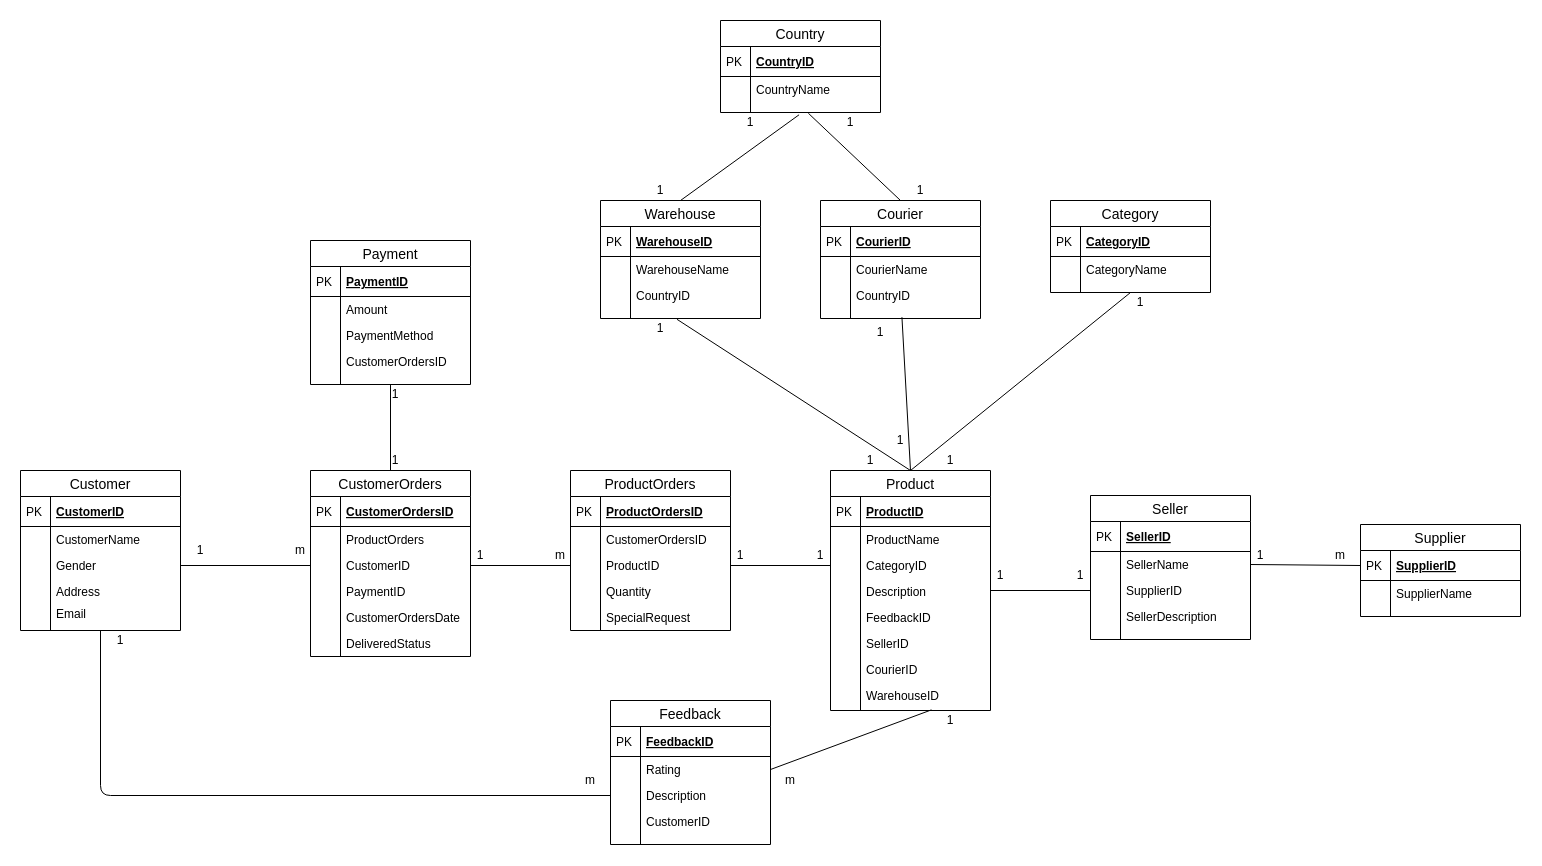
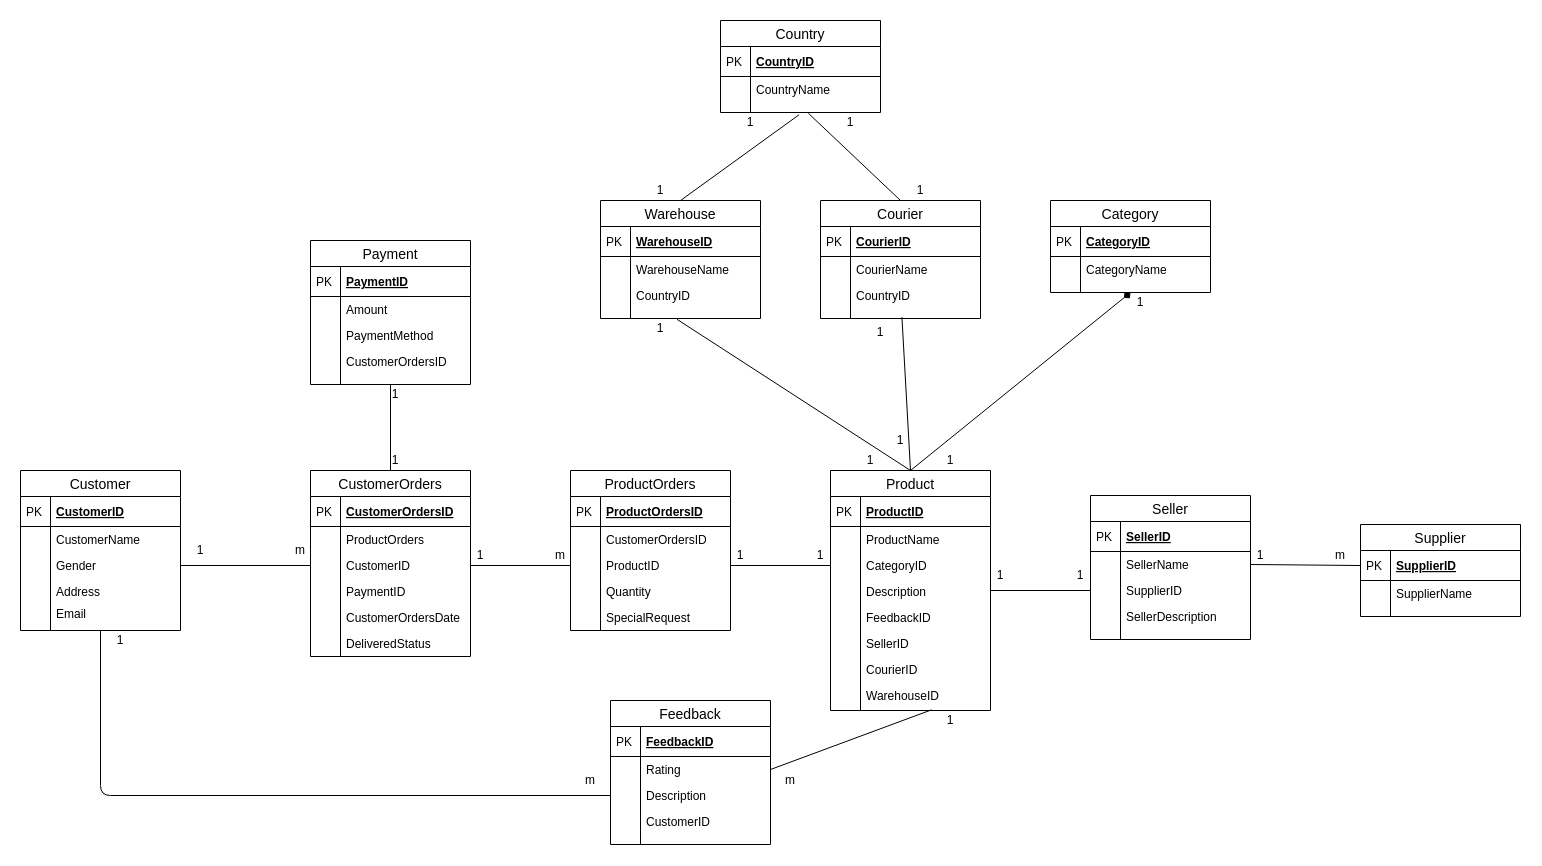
- <mxCell id="19" value="" style="endArrow=none;html=1;entryX=0.5;entryY=1;entryDx=0;entryDy=0;exitX=0.5;exitY=0;exitDx=0;exitDy=0;" edge="1" parent="1" source="116" target="49"><mxGeometry width="50" height="50" relative="1" as="geometry"><mxPoint x="1180" y="430" as="sourcePoint" /><mxPoint x="1230" y="380" as="targetPoint" /></mxGeometry></mxCell>
+ <mxCell id="19" value="" style="endArrow=diamond;html=1;entryX=0.5;entryY=1;entryDx=0;entryDy=0;exitX=0.5;exitY=0;exitDx=0;exitDy=0;" edge="1" parent="1" source="116" target="49"><mxGeometry width="50" height="50" relative="1" as="geometry"><mxPoint x="1180" y="430" as="sourcePoint" /><mxPoint x="1230" y="380" as="targetPoint" /></mxGeometry></mxCell>
